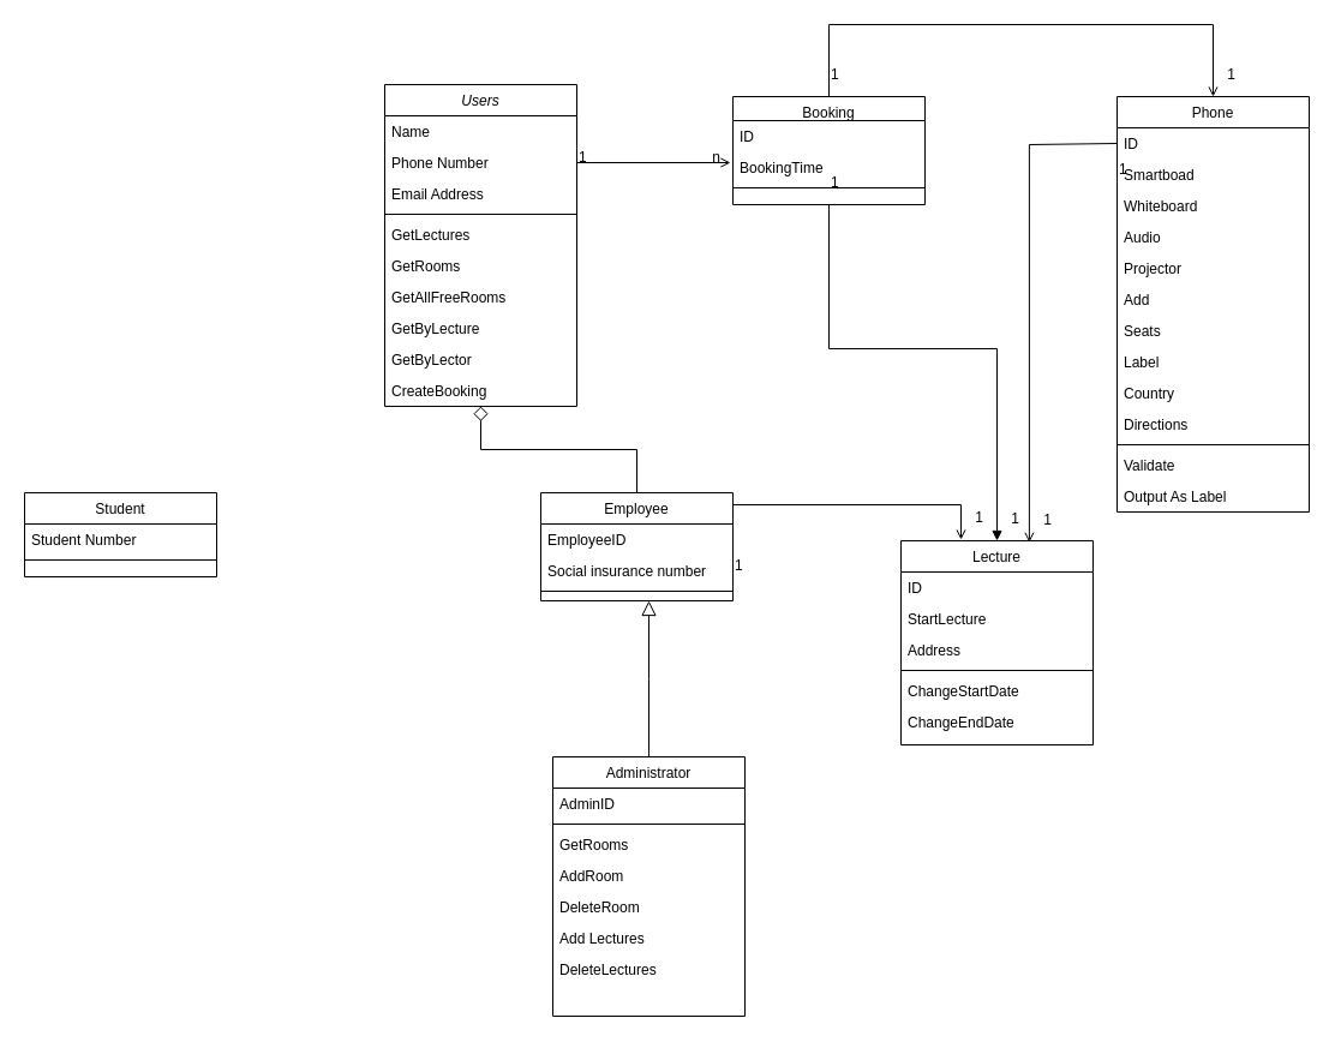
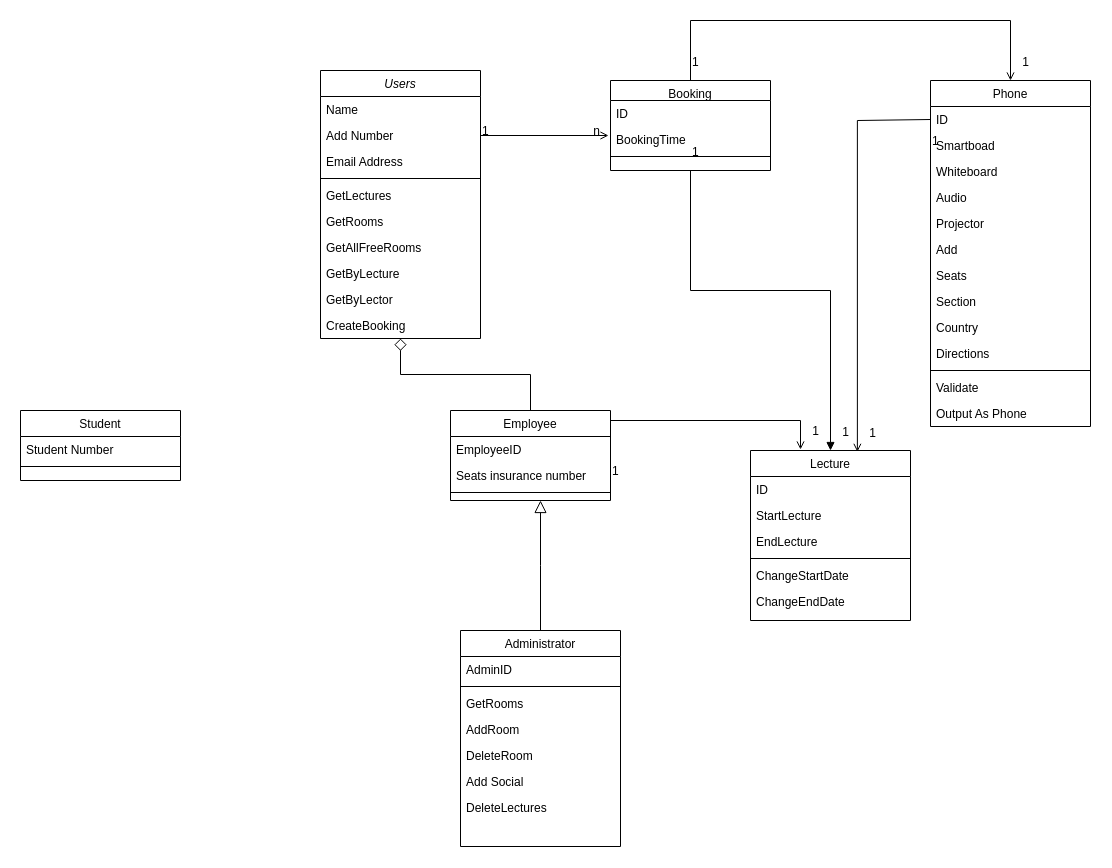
- <mxCell id="4" value="Phone Number" style="text;align=left;verticalAlign=top;spacingLeft=4;spacingRight=4;overflow=hidden;rotatable=0;points=[[0,0.5],[1,0.5]];portConstraint=eastwest;rounded=0;shadow=0;html=0;" parent="2" vertex="1"><mxGeometry y="52" width="160" height="26" as="geometry" /></mxCell>
+ <mxCell id="4" value="Add Number" style="text;align=left;verticalAlign=top;spacingLeft=4;spacingRight=4;overflow=hidden;rotatable=0;points=[[0,0.5],[1,0.5]];portConstraint=eastwest;rounded=0;shadow=0;html=0;" parent="2" vertex="1"><mxGeometry y="52" width="160" height="26" as="geometry" /></mxCell>
- <mxCell id="41" value="Label" style="text;align=left;verticalAlign=top;spacingLeft=4;spacingRight=4;overflow=hidden;rotatable=0;points=[[0,0.5],[1,0.5]];portConstraint=eastwest;rounded=0;shadow=0;html=0;" vertex="1" parent="33"><mxGeometry y="208" width="160" height="26" as="geometry" /></mxCell>
+ <mxCell id="41" value="Section" style="text;align=left;verticalAlign=top;spacingLeft=4;spacingRight=4;overflow=hidden;rotatable=0;points=[[0,0.5],[1,0.5]];portConstraint=eastwest;rounded=0;shadow=0;html=0;" vertex="1" parent="33"><mxGeometry y="208" width="160" height="26" as="geometry" /></mxCell>
- <mxCell id="46" value="Output As Label" style="text;align=left;verticalAlign=top;spacingLeft=4;spacingRight=4;overflow=hidden;rotatable=0;points=[[0,0.5],[1,0.5]];portConstraint=eastwest;" vertex="1" parent="33"><mxGeometry y="320" width="160" height="26" as="geometry" /></mxCell>
+ <mxCell id="46" value="Output As Phone" style="text;align=left;verticalAlign=top;spacingLeft=4;spacingRight=4;overflow=hidden;rotatable=0;points=[[0,0.5],[1,0.5]];portConstraint=eastwest;" vertex="1" parent="33"><mxGeometry y="320" width="160" height="26" as="geometry" /></mxCell>
- <mxCell id="18" value="Social insurance number" style="text;align=left;verticalAlign=top;spacingLeft=4;spacingRight=4;overflow=hidden;rotatable=0;points=[[0,0.5],[1,0.5]];portConstraint=eastwest;" vertex="1" parent="16"><mxGeometry y="52" width="160" height="26" as="geometry" /></mxCell>
+ <mxCell id="18" value="Seats insurance number" style="text;align=left;verticalAlign=top;spacingLeft=4;spacingRight=4;overflow=hidden;rotatable=0;points=[[0,0.5],[1,0.5]];portConstraint=eastwest;" vertex="1" parent="16"><mxGeometry y="52" width="160" height="26" as="geometry" /></mxCell>
- <mxCell id="54" value="Address" style="text;align=left;verticalAlign=top;spacingLeft=4;spacingRight=4;overflow=hidden;rotatable=0;points=[[0,0.5],[1,0.5]];portConstraint=eastwest;rounded=0;shadow=0;html=0;" vertex="1" parent="51"><mxGeometry y="78" width="160" height="26" as="geometry" /></mxCell>
+ <mxCell id="54" value="EndLecture" style="text;align=left;verticalAlign=top;spacingLeft=4;spacingRight=4;overflow=hidden;rotatable=0;points=[[0,0.5],[1,0.5]];portConstraint=eastwest;rounded=0;shadow=0;html=0;" vertex="1" parent="51"><mxGeometry y="78" width="160" height="26" as="geometry" /></mxCell>
- <mxCell id="31" value="Add Lectures" style="text;align=left;verticalAlign=top;spacingLeft=4;spacingRight=4;overflow=hidden;rotatable=0;points=[[0,0.5],[1,0.5]];portConstraint=eastwest;" vertex="1" parent="25"><mxGeometry y="138" width="160" height="26" as="geometry" /></mxCell>
+ <mxCell id="31" value="Add Social" style="text;align=left;verticalAlign=top;spacingLeft=4;spacingRight=4;overflow=hidden;rotatable=0;points=[[0,0.5],[1,0.5]];portConstraint=eastwest;" vertex="1" parent="25"><mxGeometry y="138" width="160" height="26" as="geometry" /></mxCell>
